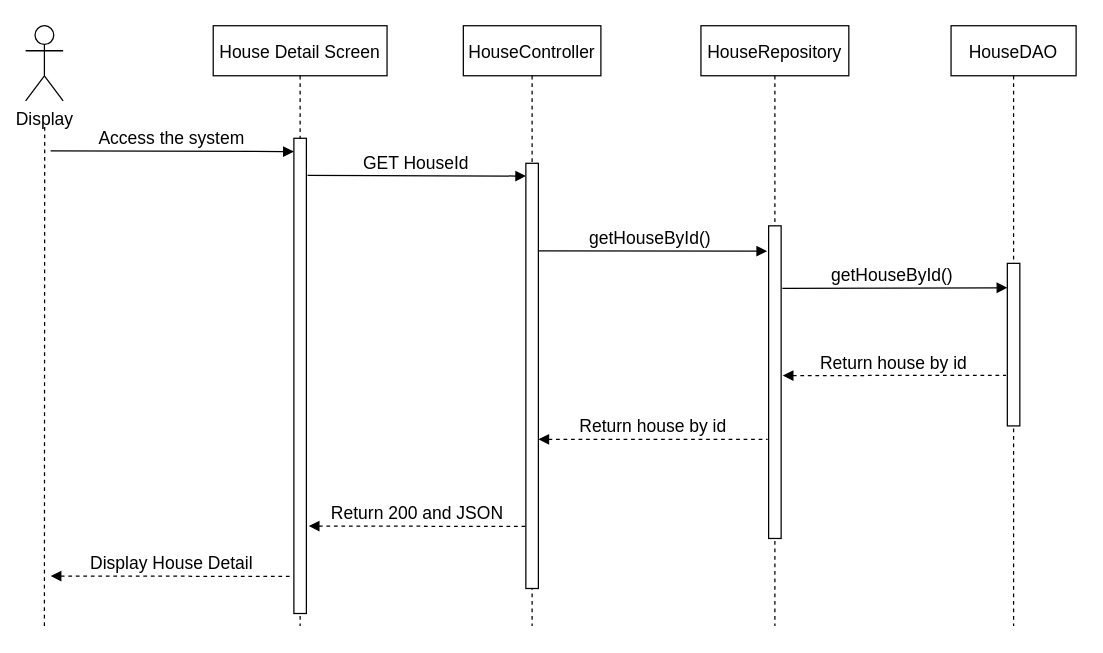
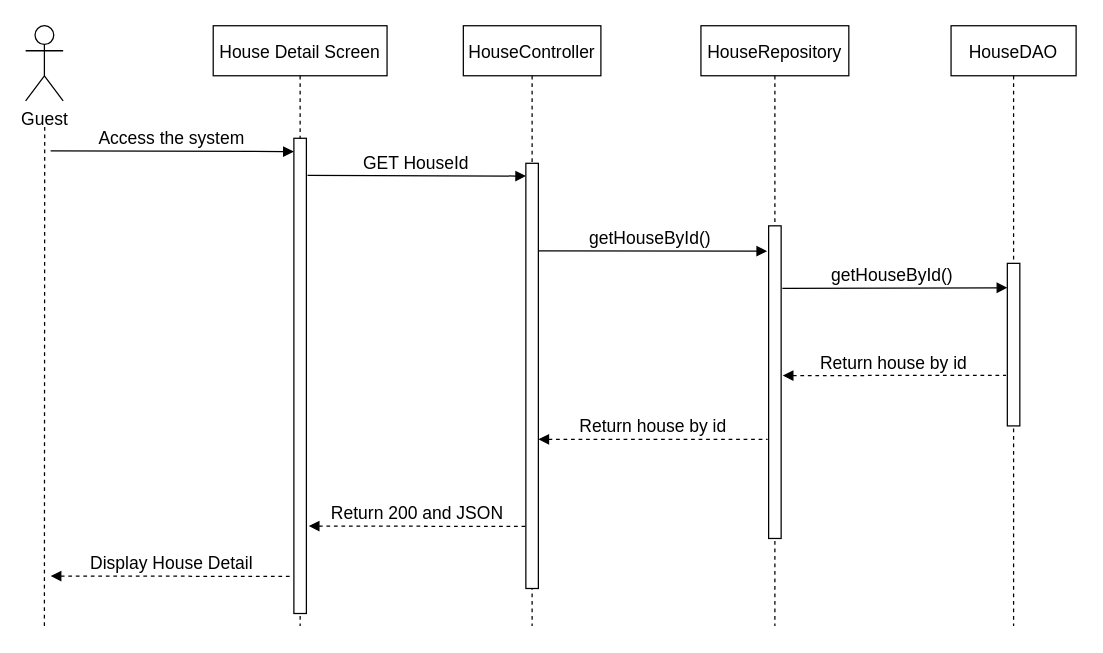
- <mxCell id="6" value="Display" style="shape=umlActor;verticalLabelPosition=bottom;verticalAlign=top;html=1;outlineConnect=0;fontSize=14;" parent="1" vertex="1"><mxGeometry x="20" y="20" width="30" height="60" as="geometry" /></mxCell>
+ <mxCell id="6" value="Guest" style="shape=umlActor;verticalLabelPosition=bottom;verticalAlign=top;html=1;outlineConnect=0;fontSize=14;" parent="1" vertex="1"><mxGeometry x="20" y="20" width="30" height="60" as="geometry" /></mxCell>
